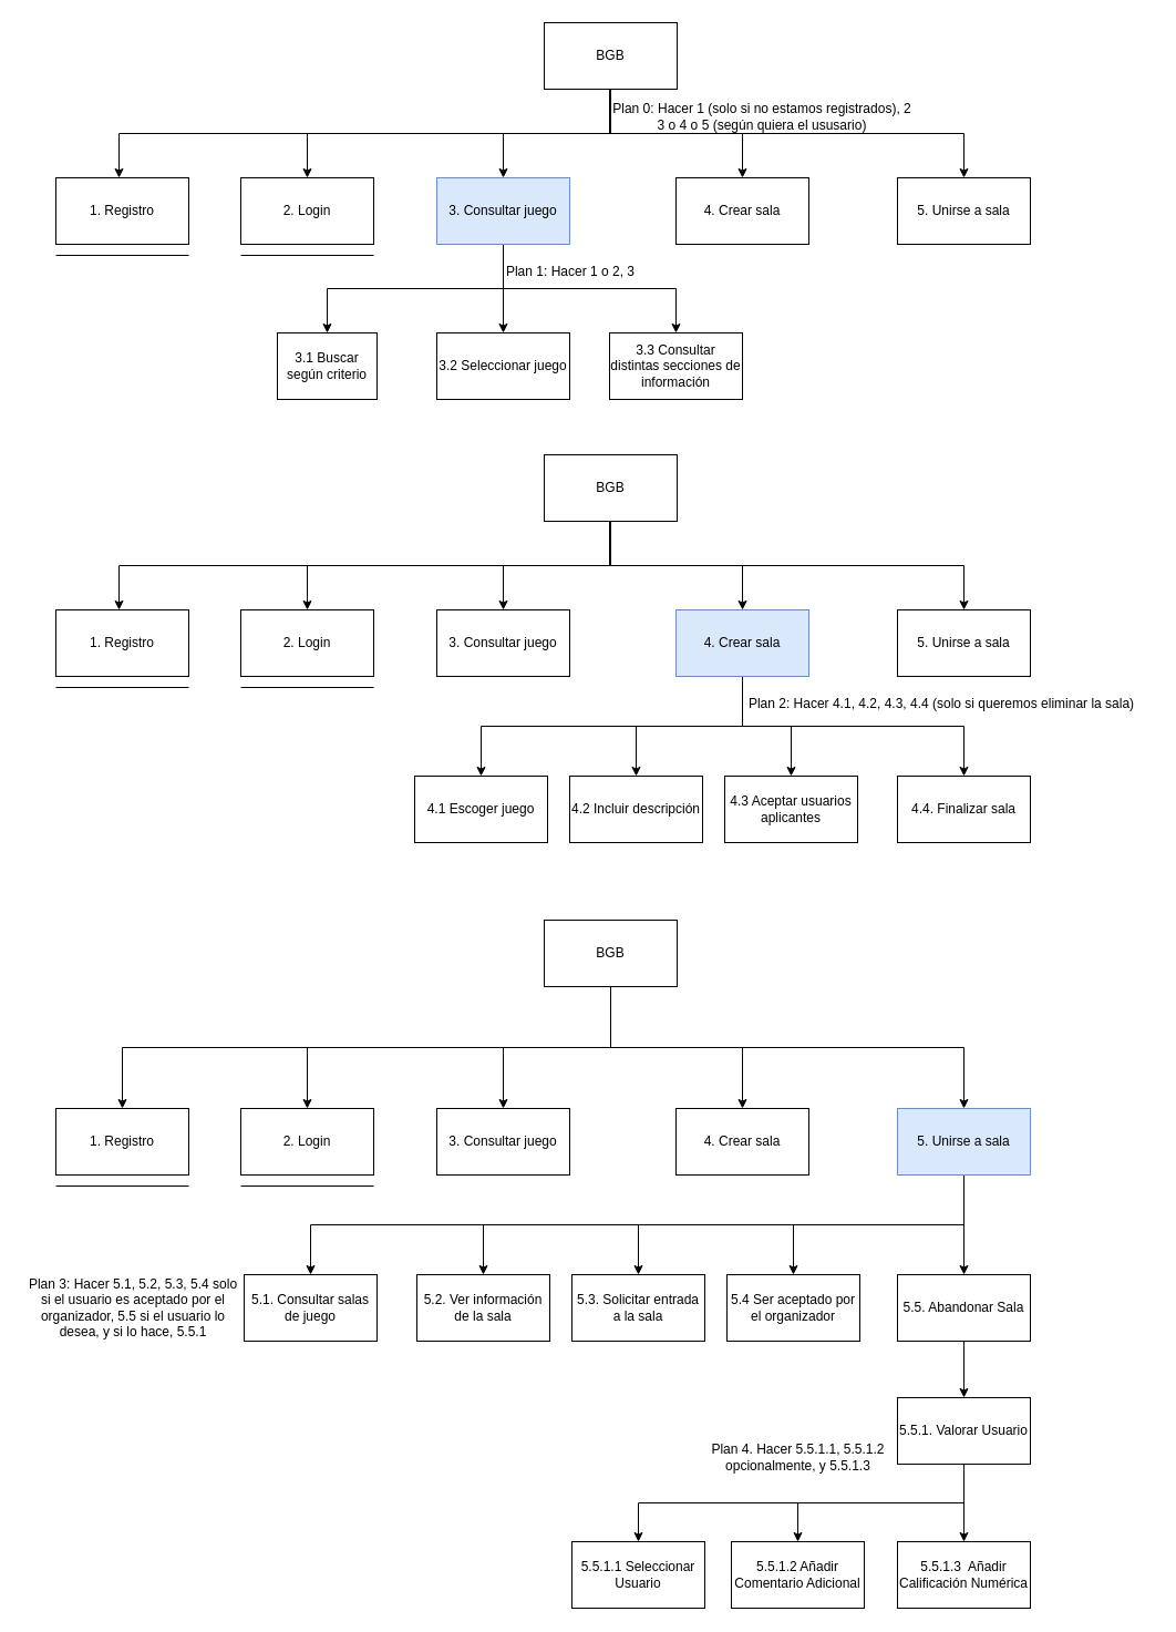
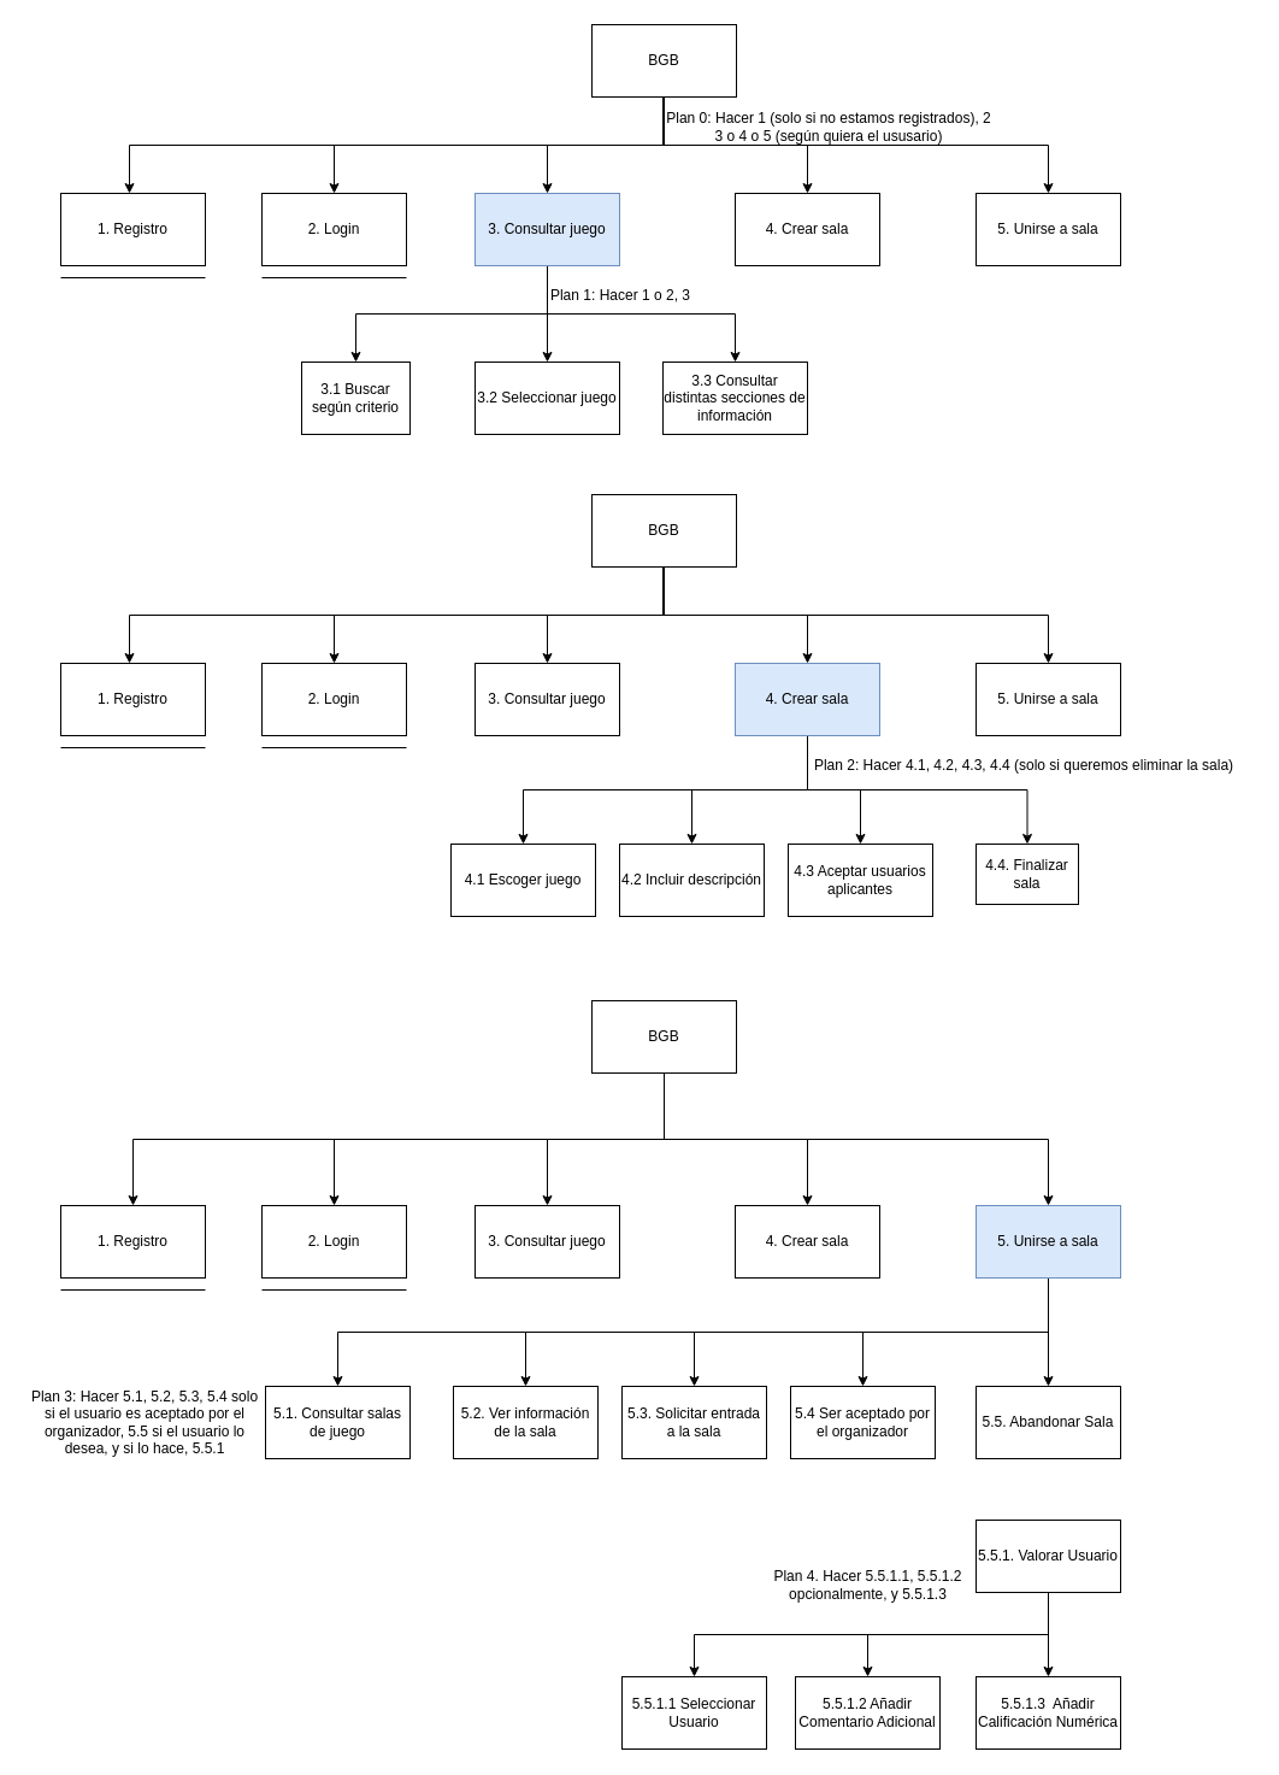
- <mxCell id="63" value="4.4. Finalizar sala" style="rounded=0;whiteSpace=wrap;html=1;" vertex="1" parent="1"><mxGeometry y="700" width="120" height="60" as="geometry" x="810" /></mxCell>
+ <mxCell id="63" value="4.4. Finalizar sala" style="rounded=0;whiteSpace=wrap;html=1;" vertex="1" parent="1"><mxGeometry x="810" y="700" width="85" height="50" as="geometry" /></mxCell>
- <mxCell id="66" style="edgeStyle=orthogonalEdgeStyle;rounded=0;orthogonalLoop=1;jettySize=auto;html=1;exitX=0.5;exitY=1;exitDx=0;exitDy=0;" edge="1" parent="1" source="67" target="75"><mxGeometry relative="1" as="geometry" /></mxCell>
